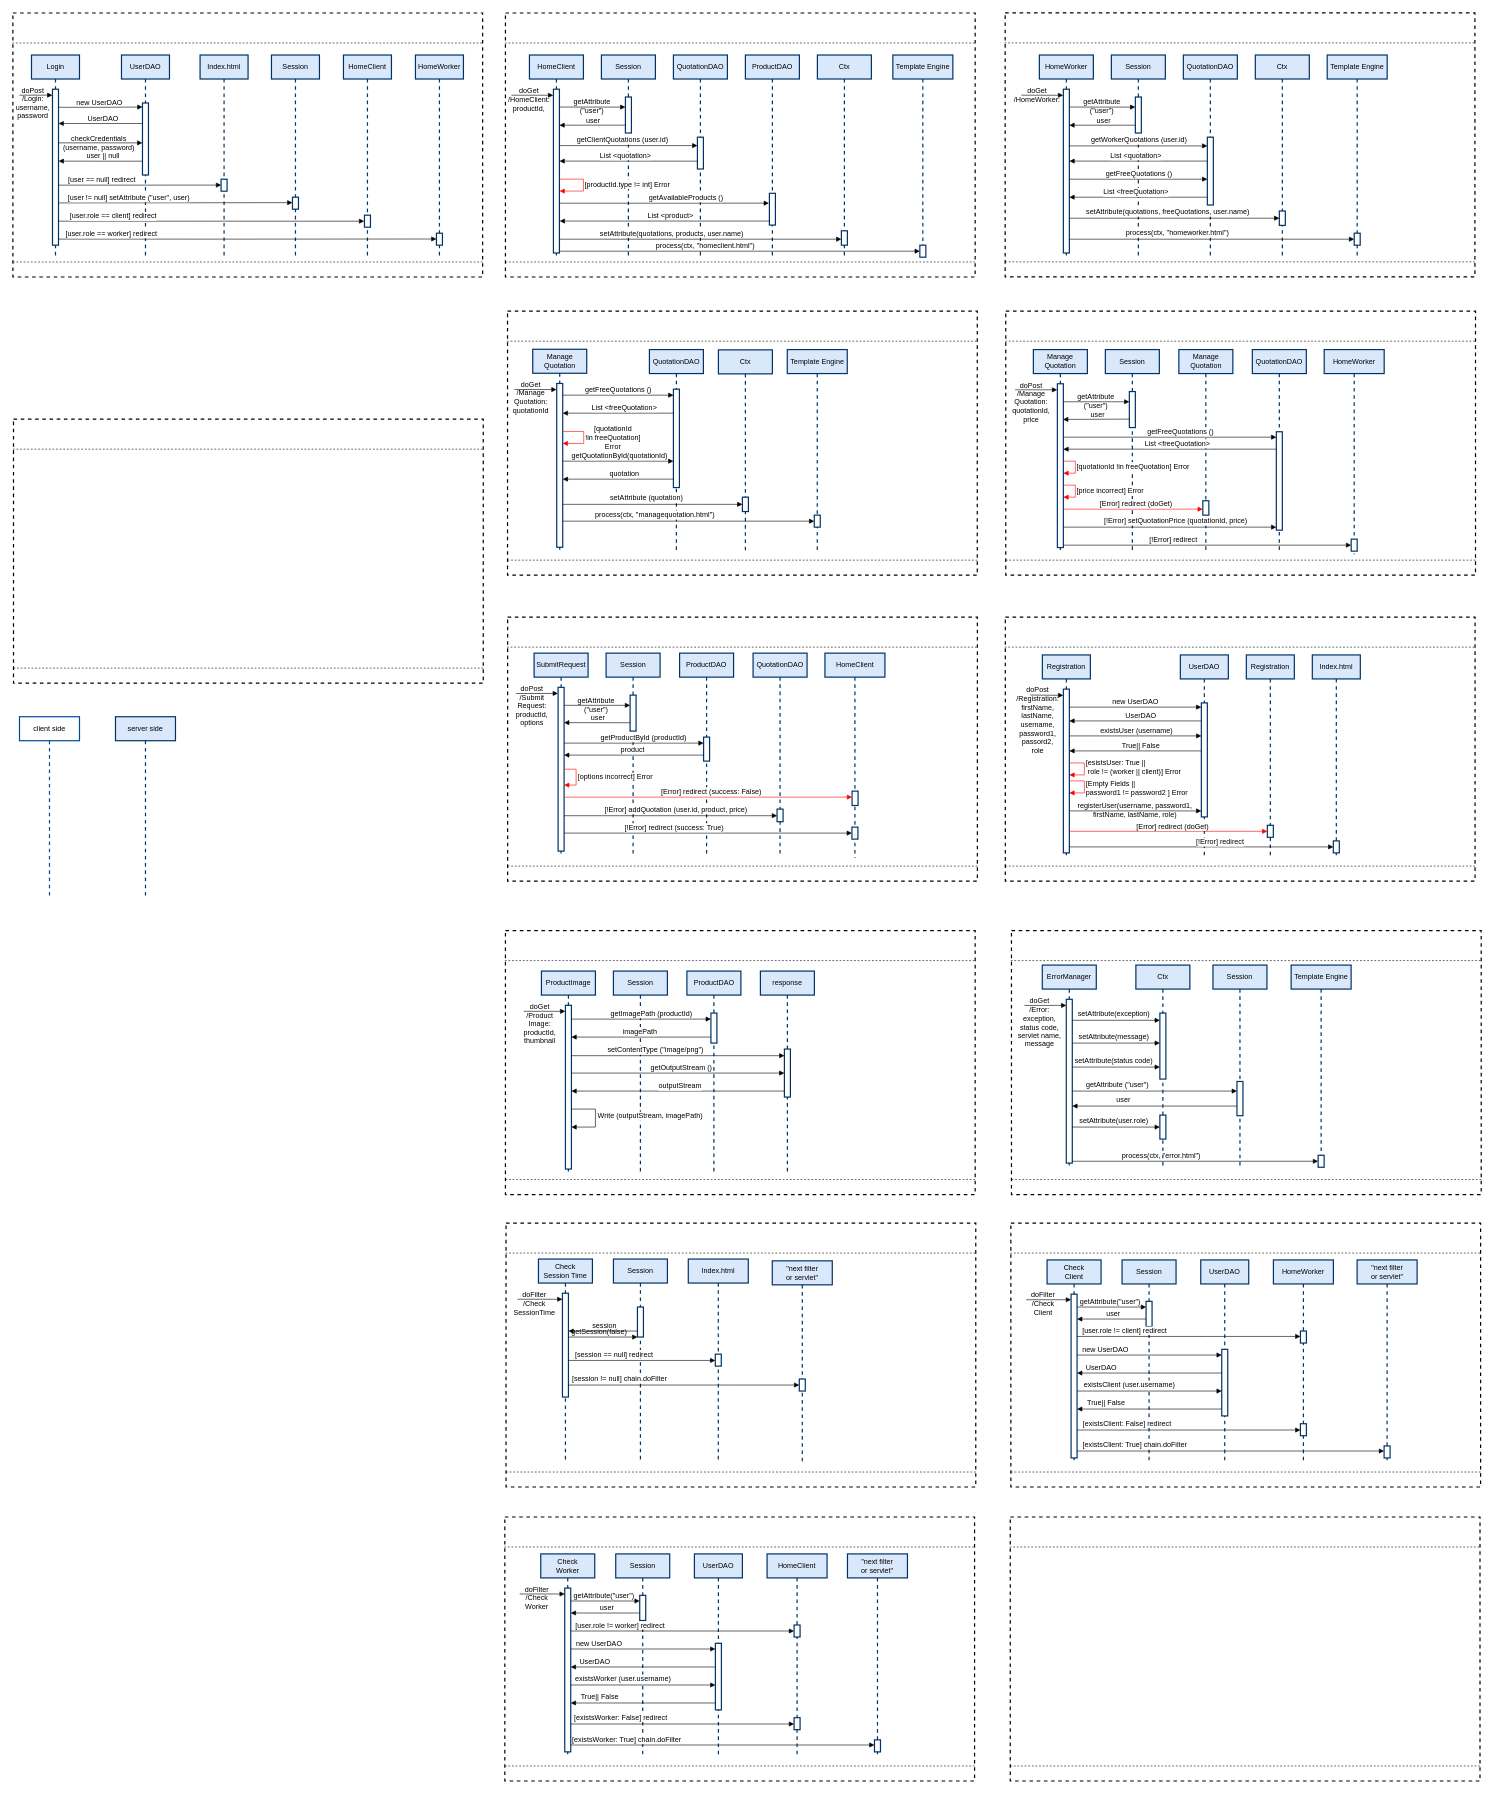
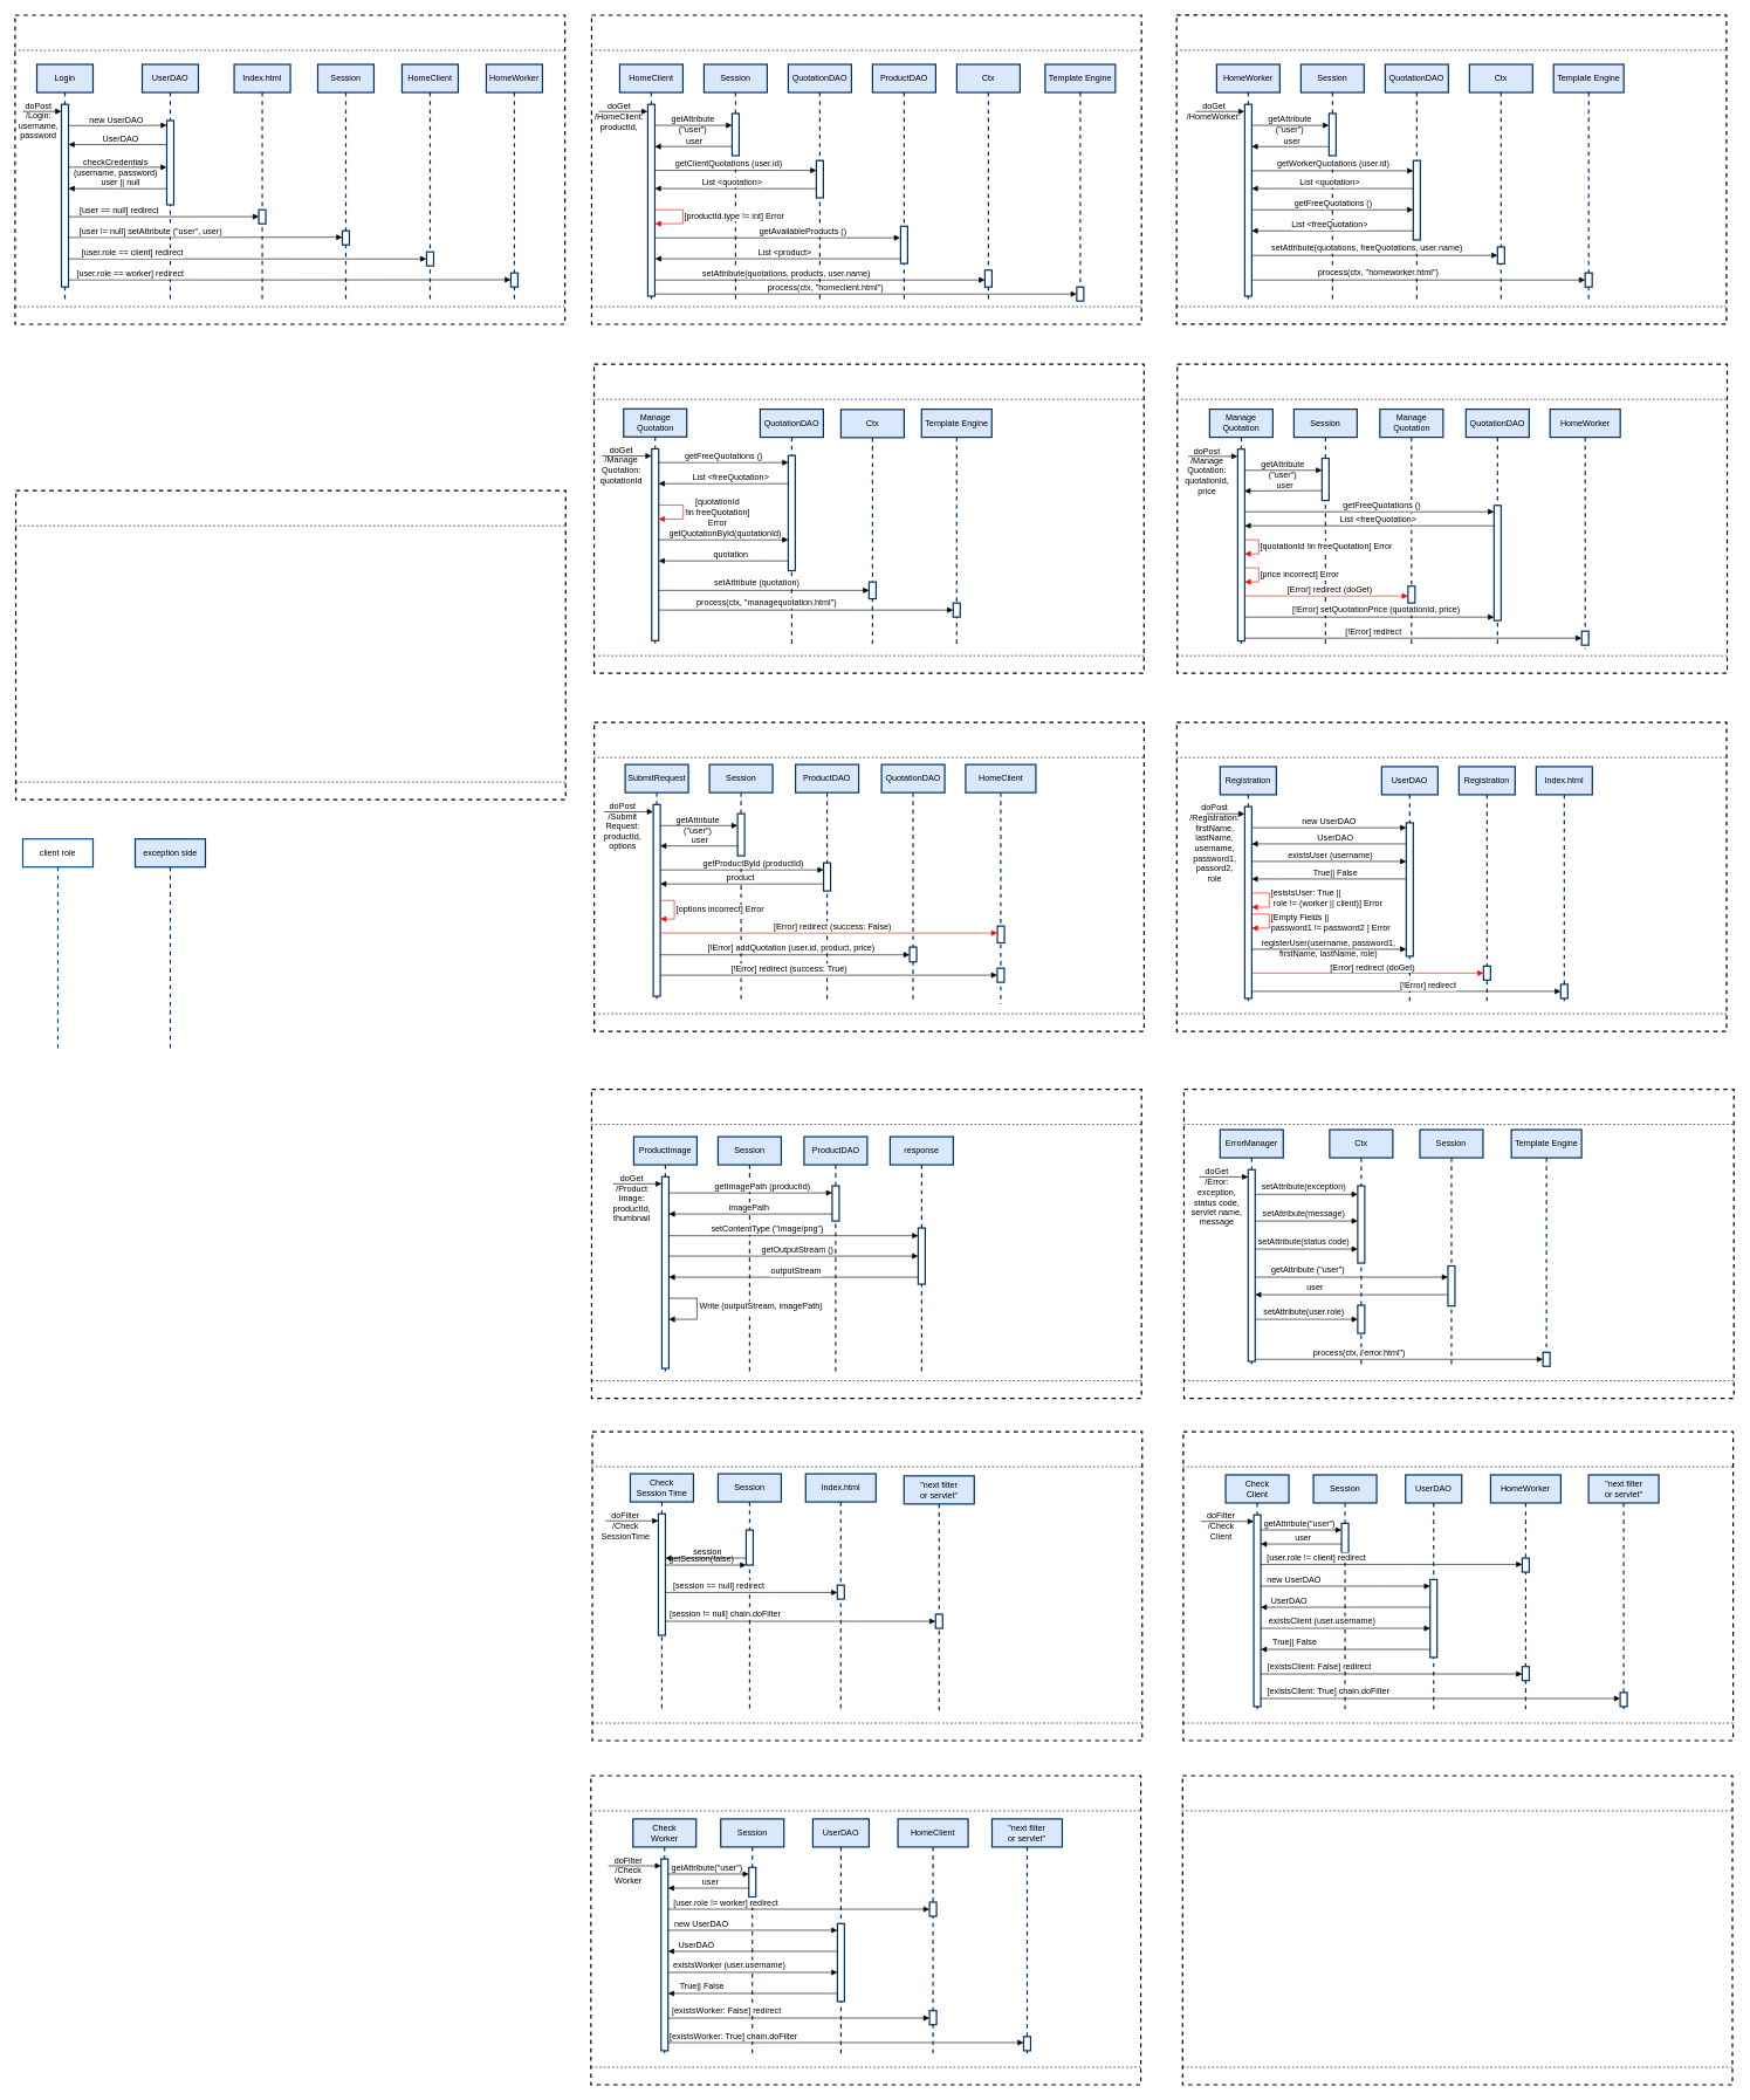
- <mxCell id="24" value="client side" style="shape=umlLifeline;perimeter=lifelinePerimeter;whiteSpace=wrap;html=1;container=1;collapsible=0;recursiveResize=0;outlineConnect=0;strokeWidth=2;strokeColor=#004C99;" parent="1" vertex="1"><mxGeometry x="32" y="1194" width="100" height="300" as="geometry" /></mxCell>
+ <mxCell id="24" value="client role" style="shape=umlLifeline;perimeter=lifelinePerimeter;whiteSpace=wrap;html=1;container=1;collapsible=0;recursiveResize=0;outlineConnect=0;strokeWidth=2;strokeColor=#004C99;" parent="1" vertex="1"><mxGeometry x="32" y="1194" width="100" height="300" as="geometry" /></mxCell>
- <mxCell id="25" value="server side" style="shape=umlLifeline;perimeter=lifelinePerimeter;whiteSpace=wrap;html=1;container=1;collapsible=0;recursiveResize=0;outlineConnect=0;fillColor=#dae8fc;strokeColor=#003366;strokeWidth=2;" parent="1" vertex="1"><mxGeometry x="192" y="1194" width="100" height="300" as="geometry" /></mxCell>
+ <mxCell id="25" value="exception side" style="shape=umlLifeline;perimeter=lifelinePerimeter;whiteSpace=wrap;html=1;container=1;collapsible=0;recursiveResize=0;outlineConnect=0;fillColor=#dae8fc;strokeColor=#003366;strokeWidth=2;" parent="1" vertex="1"><mxGeometry x="192" y="1194" width="100" height="300" as="geometry" /></mxCell>
